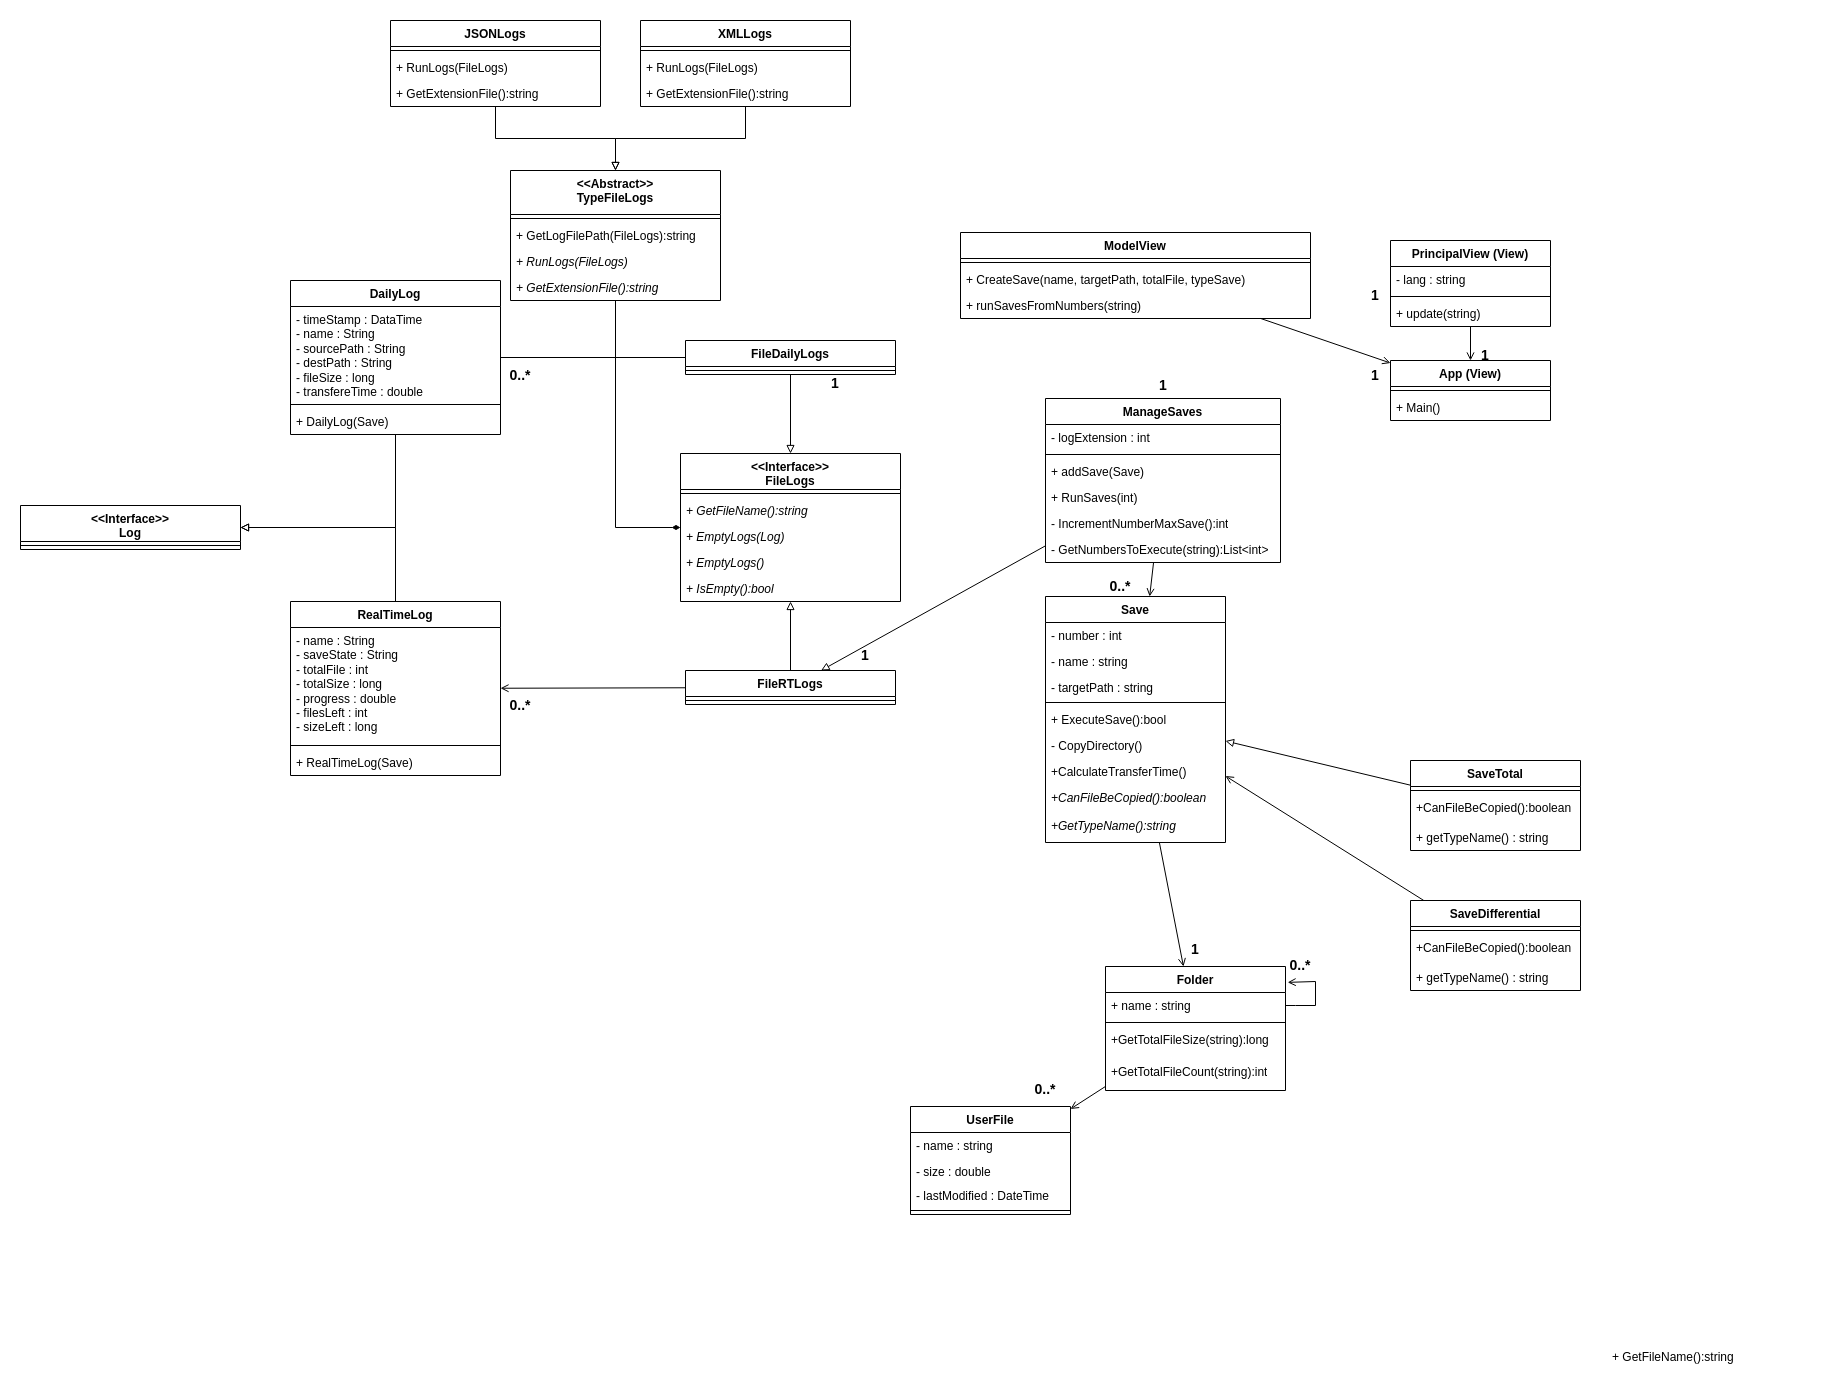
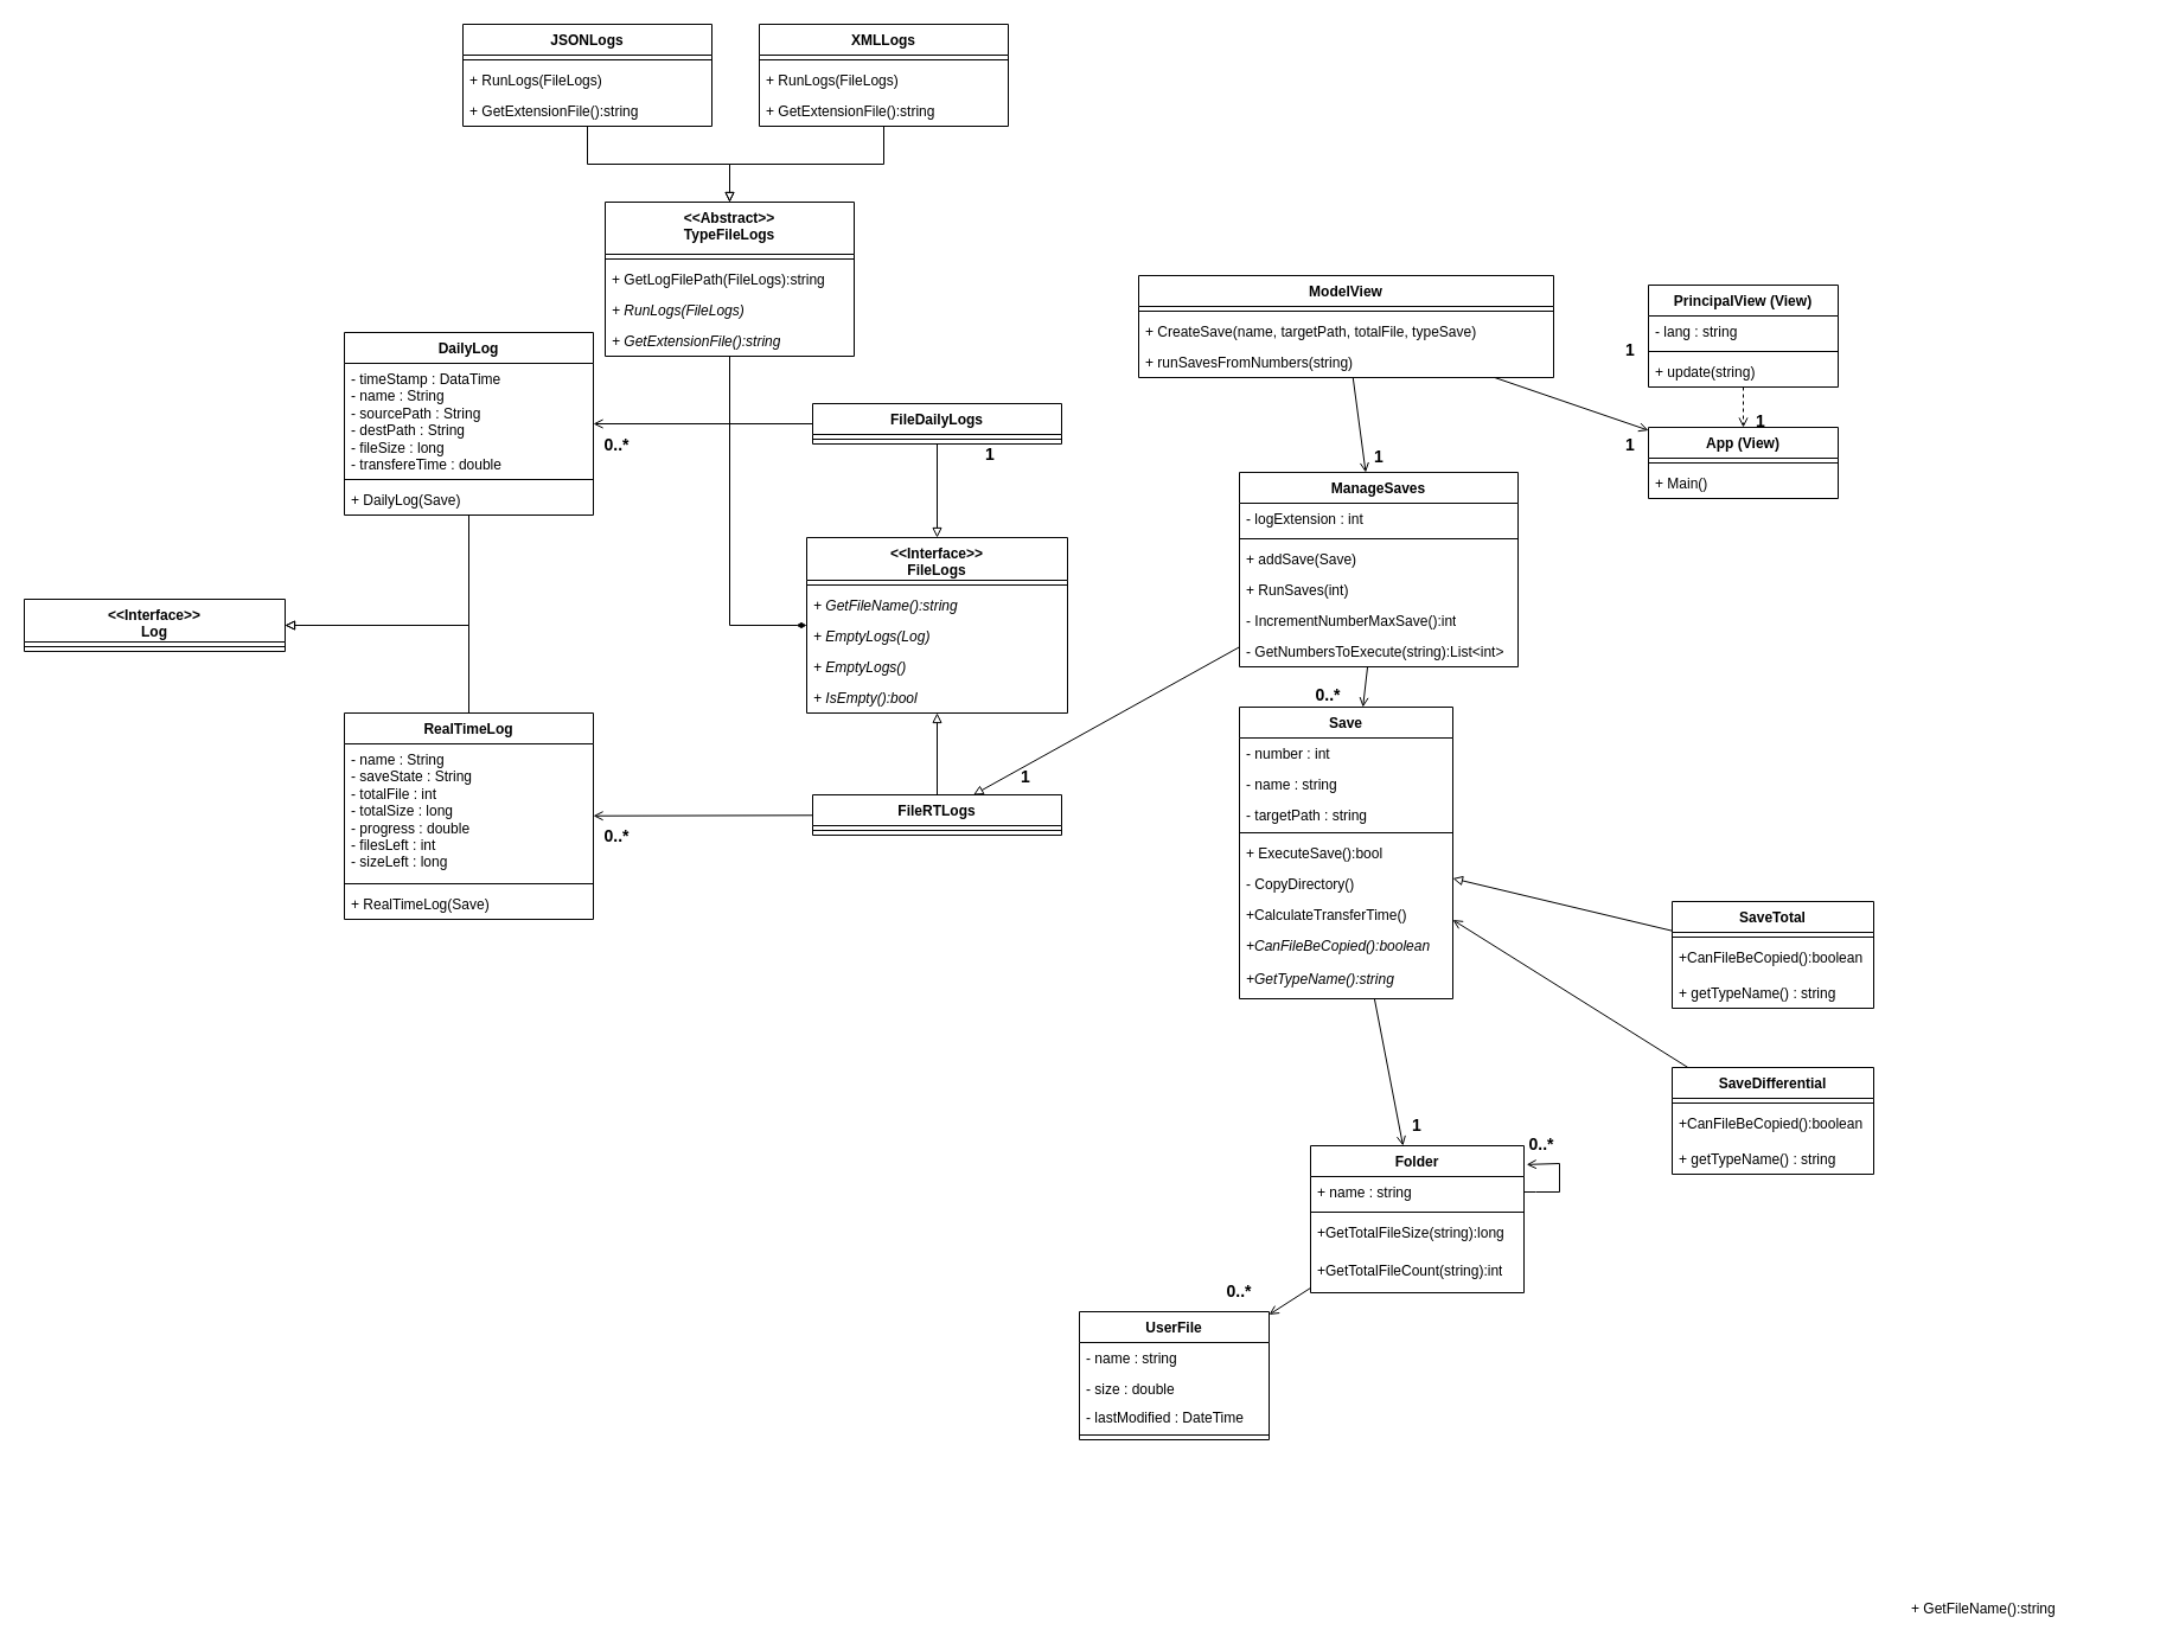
- <mxCell id="67" value="" style="endArrow=open;html=1;rounded=0;endFill=0;" parent="1" source="62" target="25" edge="1"><mxGeometry width="50" height="50" relative="1" as="geometry"><mxPoint x="1650" y="315" as="sourcePoint" /><mxPoint x="1560" y="303" as="targetPoint" /></mxGeometry></mxCell>
+ <mxCell id="67" value="" style="endArrow=open;html=1;rounded=0;endFill=0;dashed=1;" parent="1" source="62" target="25" edge="1"><mxGeometry width="50" height="50" relative="1" as="geometry"><mxPoint x="1650" y="315" as="sourcePoint" /><mxPoint x="1560" y="303" as="targetPoint" /></mxGeometry></mxCell>
- <mxCell id="72" value="" style="endArrow=none;html=1;rounded=0;endFill=0;" parent="1" source="70" target="48" edge="1"><mxGeometry width="50" height="50" relative="1" as="geometry"><mxPoint x="900" y="803" as="sourcePoint" /><mxPoint x="1055" y="756" as="targetPoint" /></mxGeometry></mxCell>
+ <mxCell id="72" value="" style="endArrow=open;html=1;rounded=0;endFill=0;" parent="1" source="70" target="48" edge="1"><mxGeometry width="50" height="50" relative="1" as="geometry"><mxPoint x="900" y="803" as="sourcePoint" /><mxPoint x="1055" y="756" as="targetPoint" /></mxGeometry></mxCell>
+ <mxCell id="57" value="" style="endArrow=open;html=1;rounded=0;endFill=0;" parent="1" source="28" target="40" edge="1"><mxGeometry width="50" height="50" relative="1" as="geometry"><mxPoint x="983" y="414" as="sourcePoint" /><mxPoint x="880" y="440" as="targetPoint" /></mxGeometry></mxCell>
